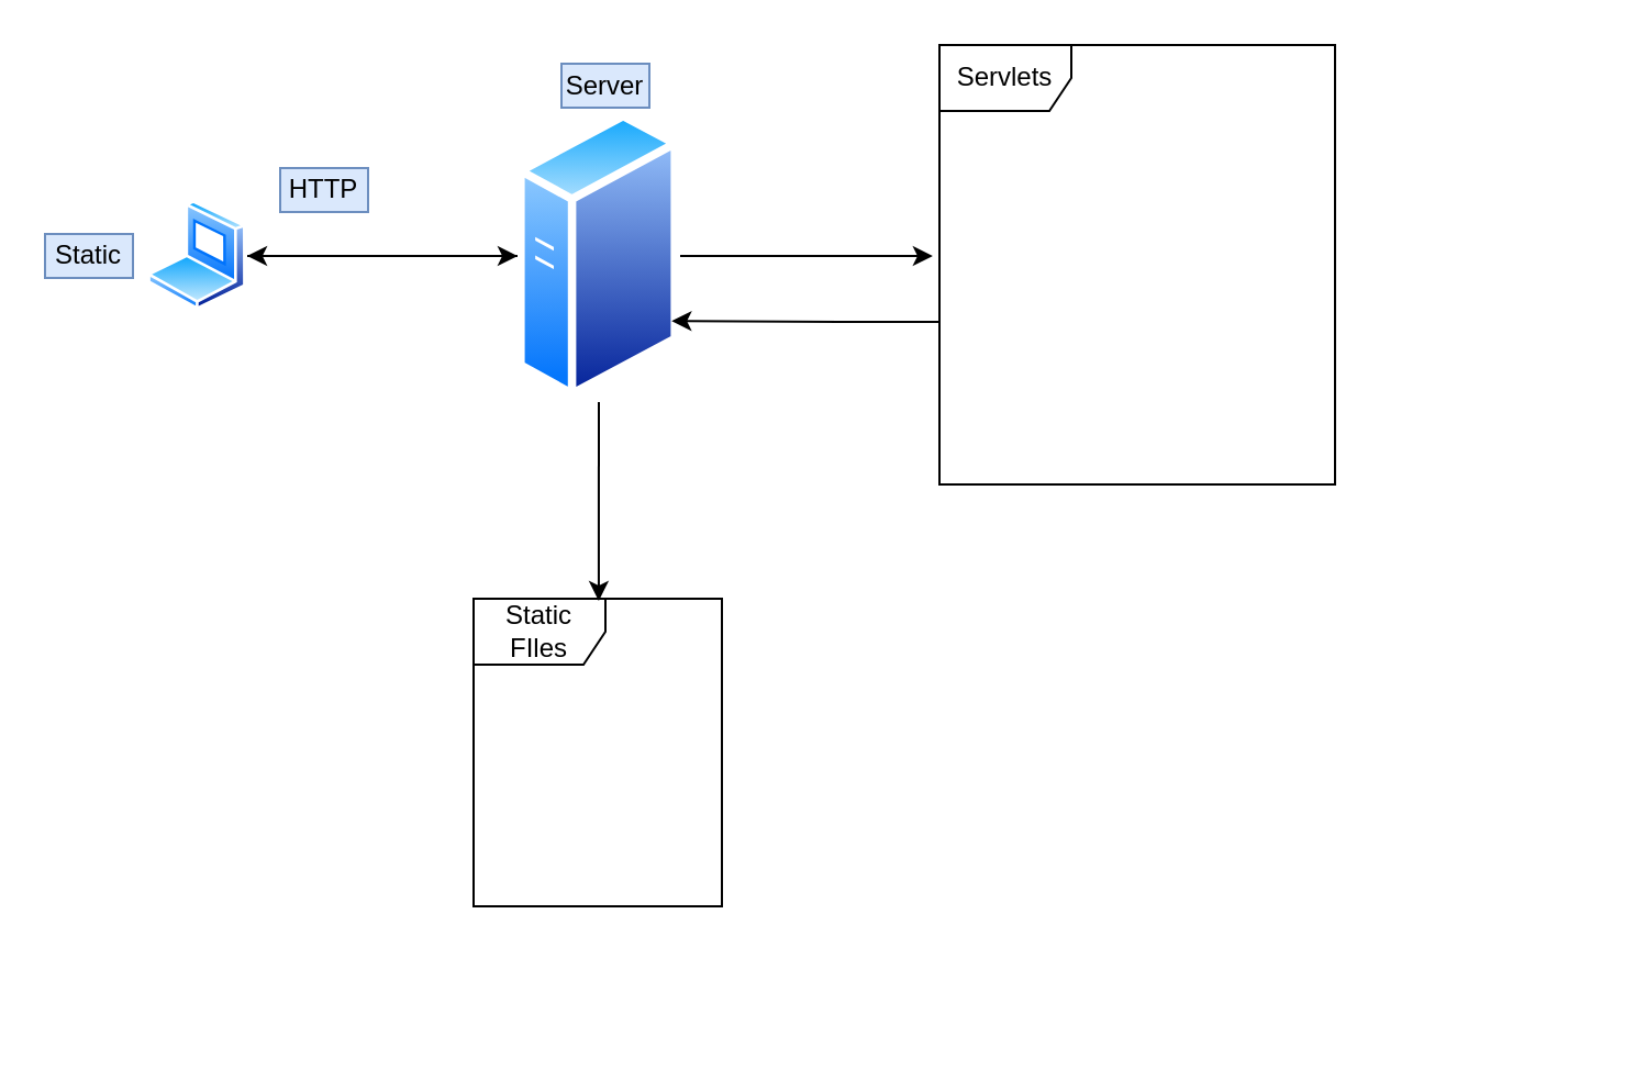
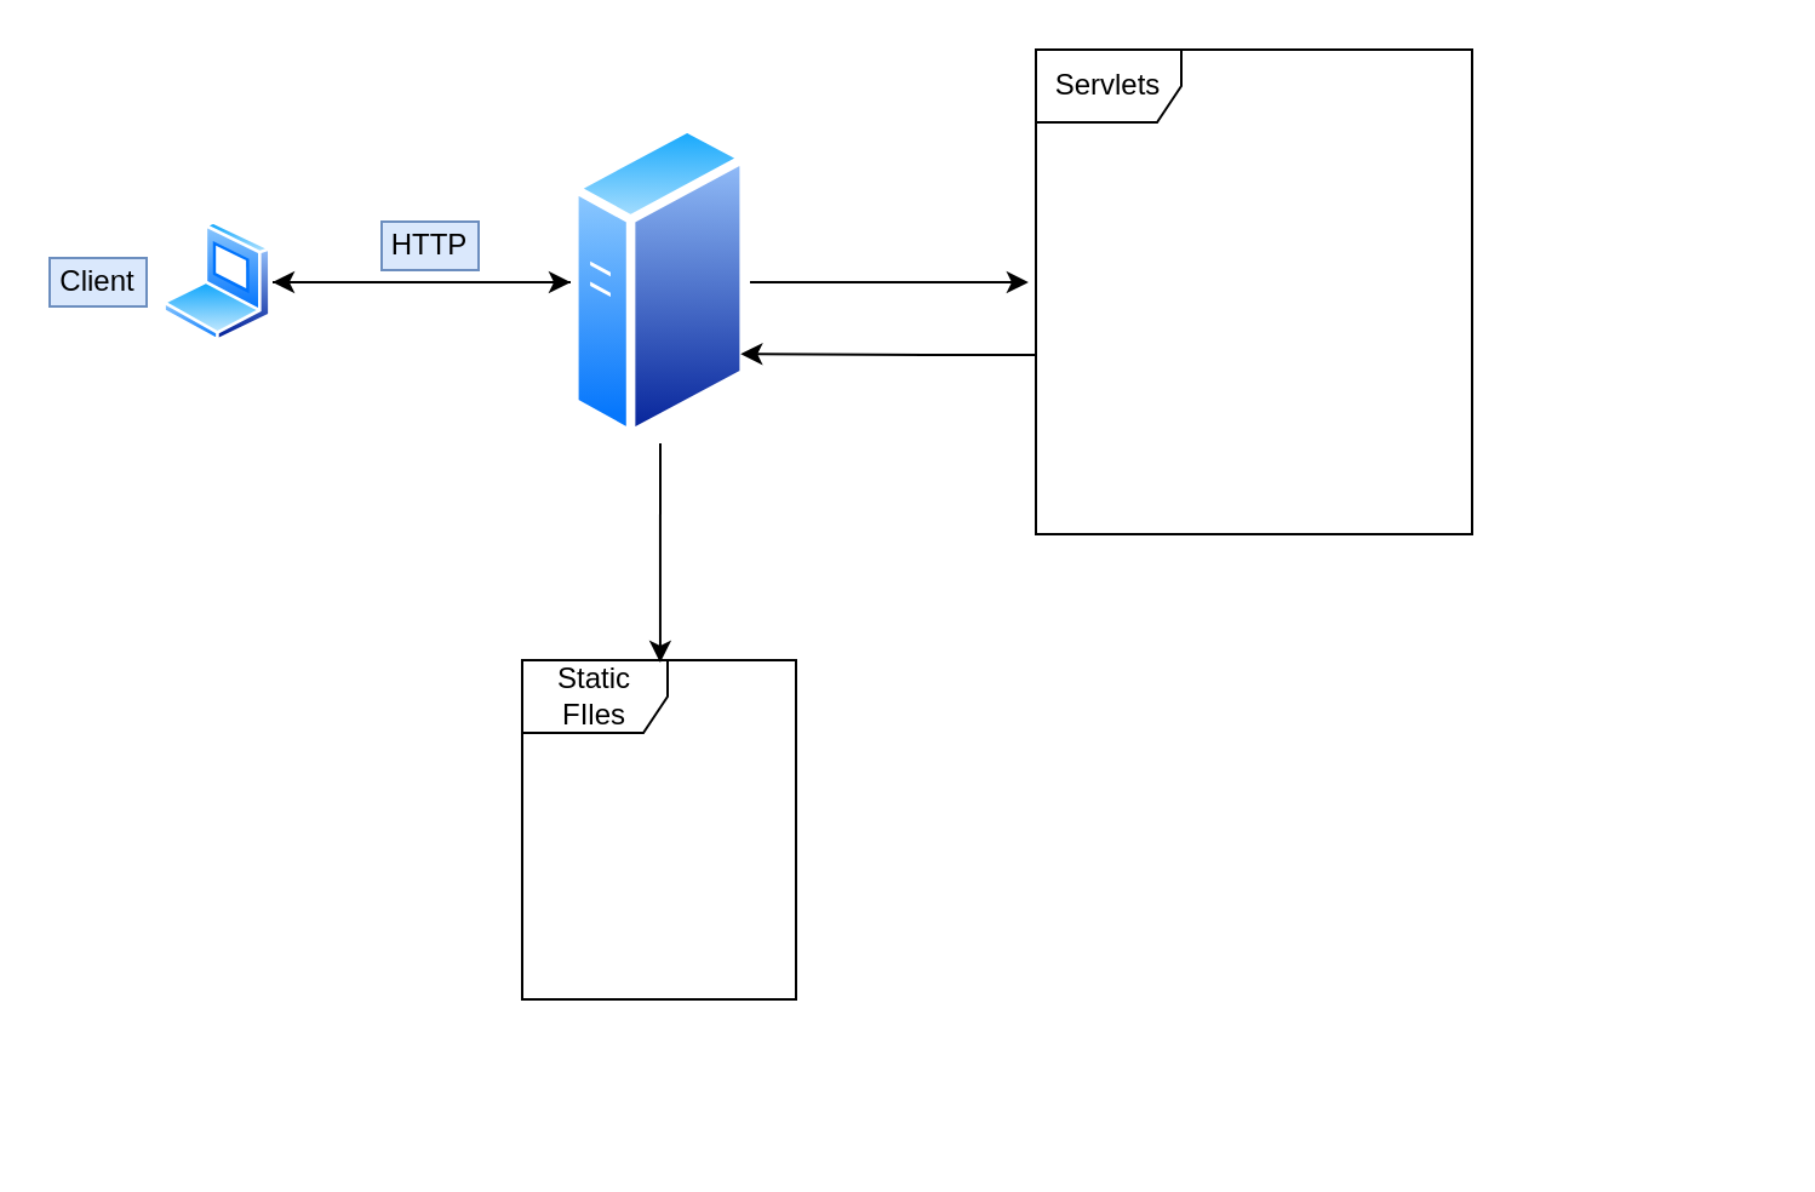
- <mxCell id="12" value="Server" style="text;html=1;strokeColor=#6c8ebf;fillColor=#dae8fc;align=center;verticalAlign=middle;whiteSpace=wrap;rounded=0;" parent="2" vertex="1"><mxGeometry x="235" y="8.5" width="40" height="20" as="geometry" /></mxCell>
- <mxCell id="11" value="HTTP" style="text;html=1;strokeColor=#6c8ebf;fillColor=#dae8fc;align=center;verticalAlign=middle;whiteSpace=wrap;rounded=0;" parent="2" vertex="1"><mxGeometry x="107" y="56" width="40" height="20" as="geometry" /></mxCell>
+ <mxCell id="11" value="HTTP" style="text;html=1;strokeColor=#6c8ebf;fillColor=#dae8fc;align=center;verticalAlign=middle;whiteSpace=wrap;rounded=0;" parent="2" vertex="1"><mxGeometry x="137" y="71" width="40" height="20" as="geometry" /></mxCell>
- <mxCell id="15" value="Static" style="text;html=1;align=center;verticalAlign=middle;whiteSpace=wrap;rounded=0;fillColor=#dae8fc;strokeColor=#6c8ebf;" parent="2" vertex="1"><mxGeometry y="86" width="40" height="20" as="geometry" /></mxCell>
+ <mxCell id="15" value="Client" style="text;html=1;align=center;verticalAlign=middle;whiteSpace=wrap;rounded=0;fillColor=#dae8fc;strokeColor=#6c8ebf;" parent="2" vertex="1"><mxGeometry y="86" width="40" height="20" as="geometry" /></mxCell>
